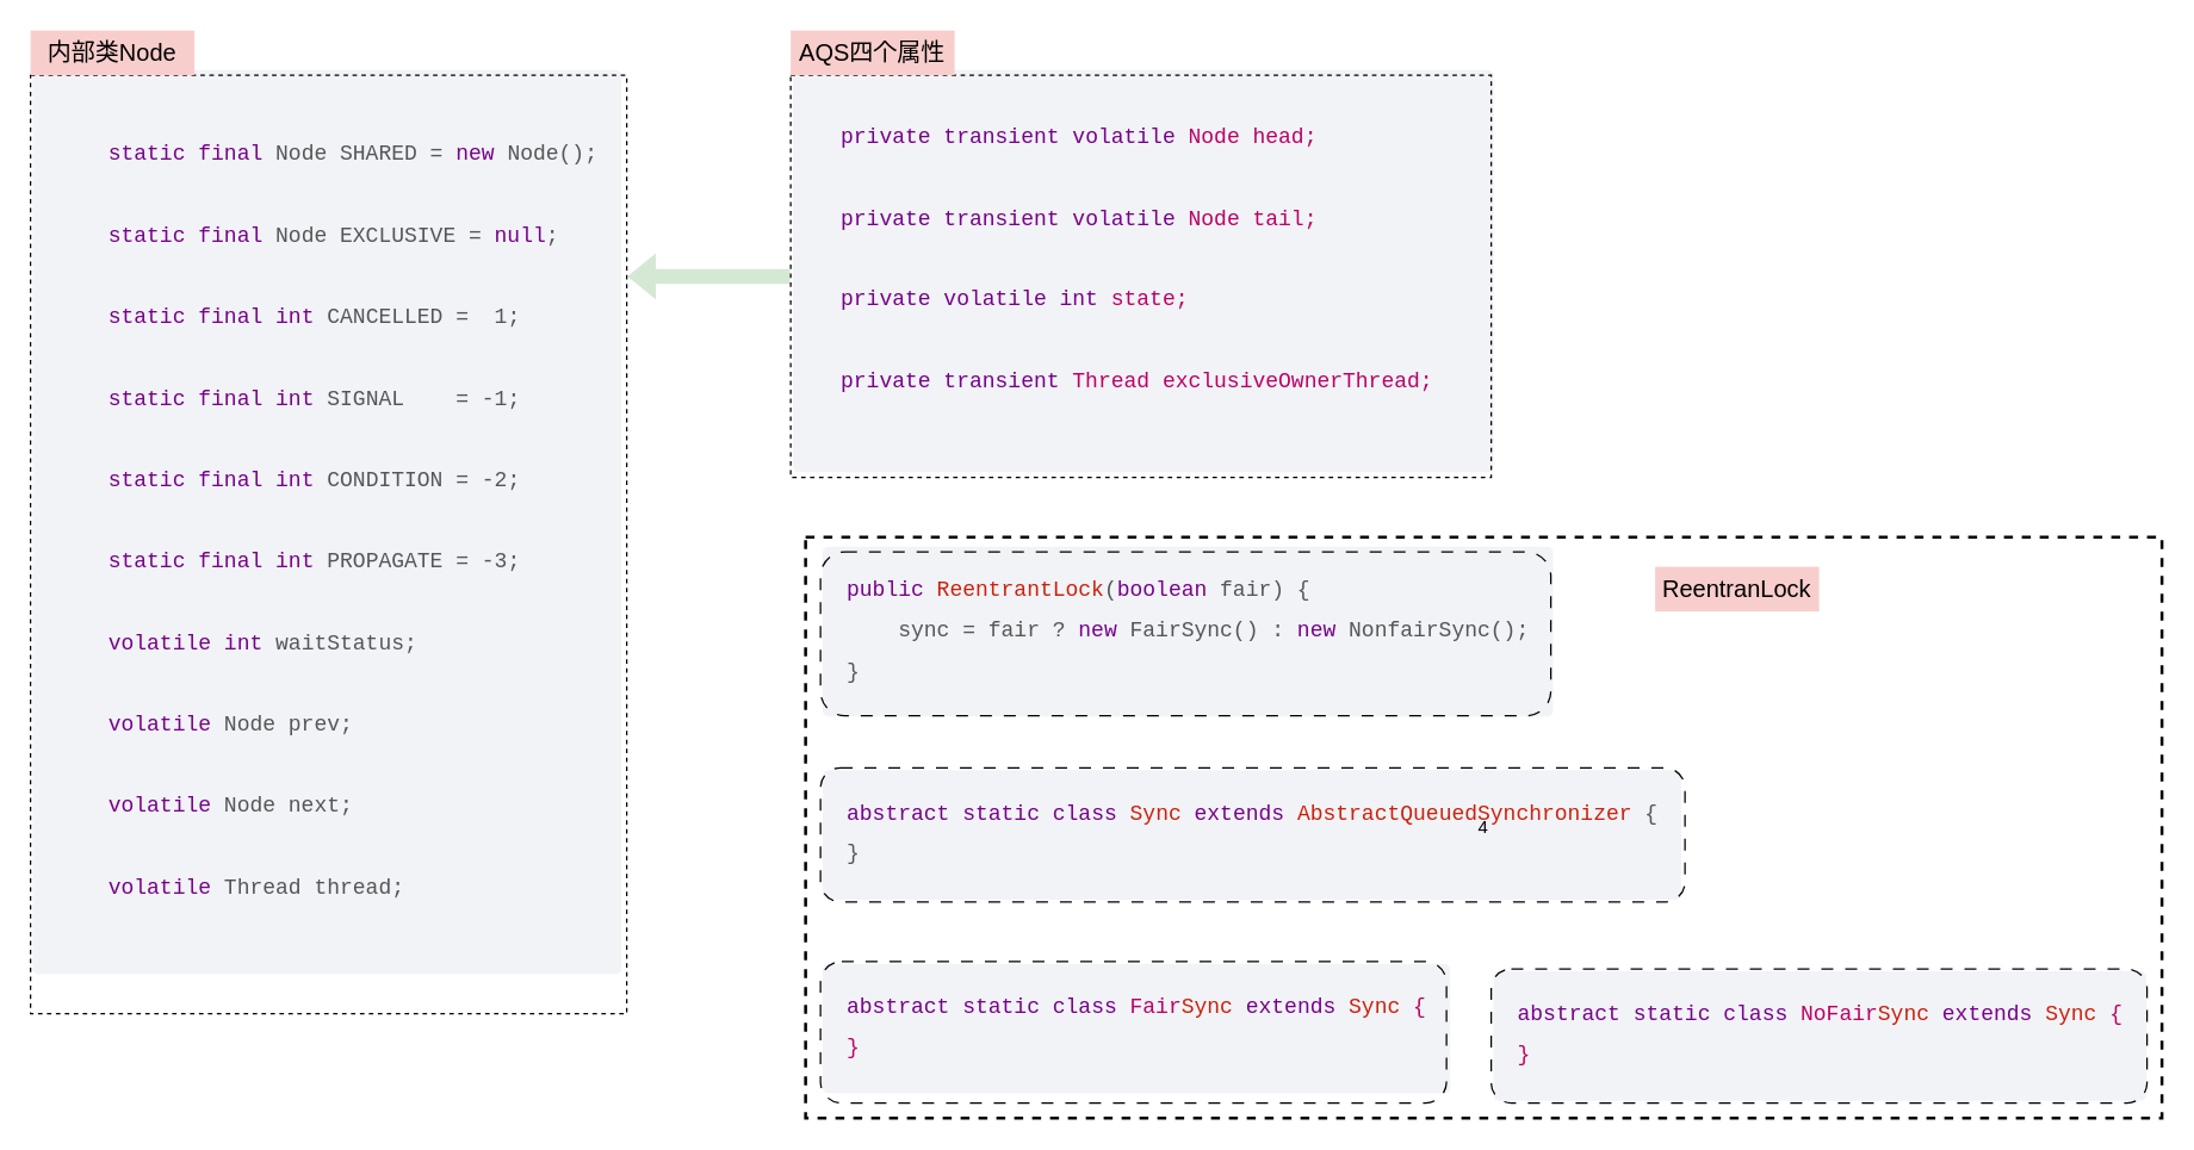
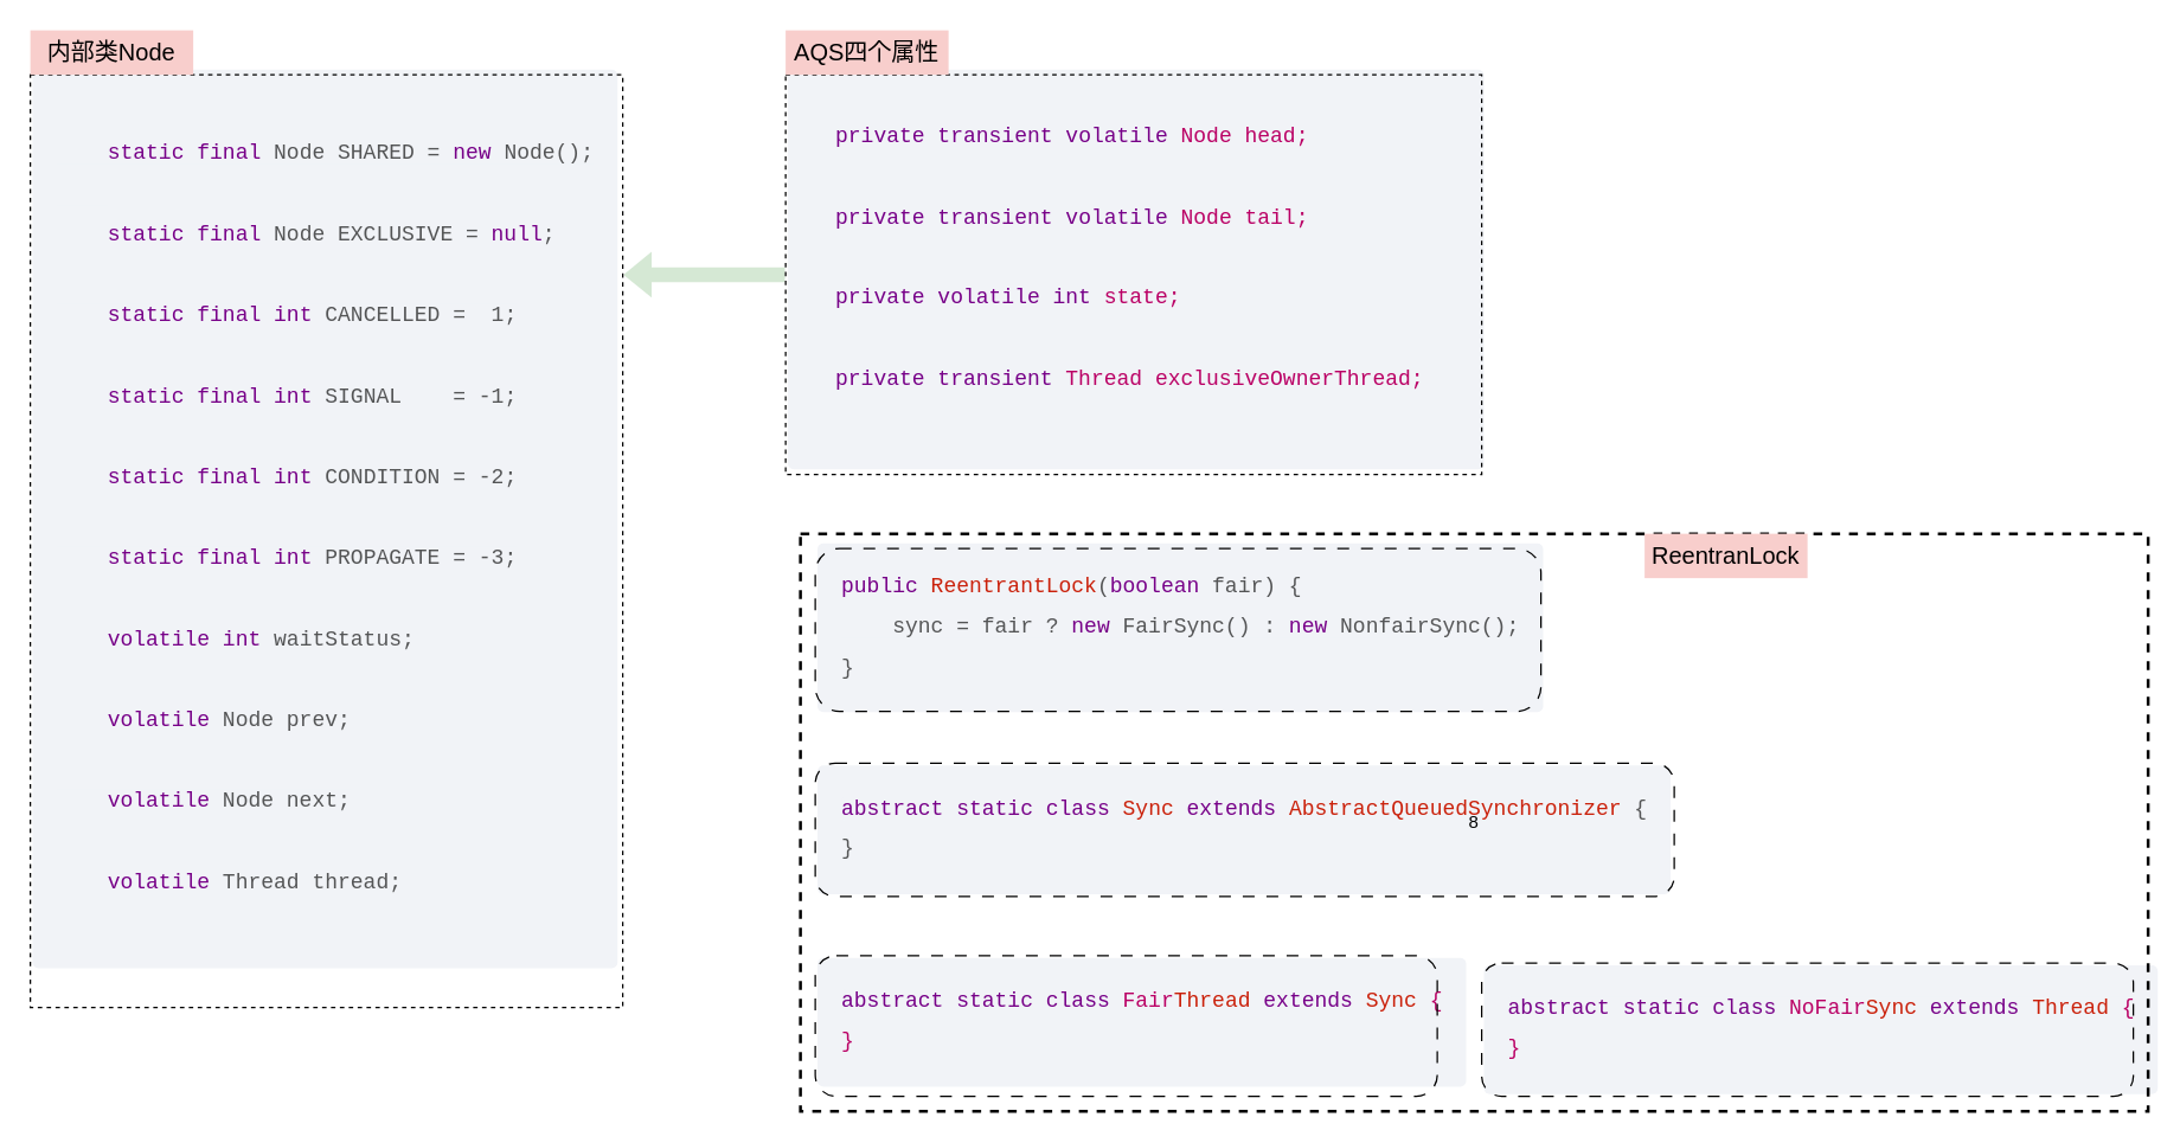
- <mxCell id="18" value="&lt;span style=&quot;font-size: 16px;&quot;&gt;ReentranLock&lt;/span&gt;" style="text;html=1;strokeColor=none;fillColor=#f8cecc;align=center;verticalAlign=middle;whiteSpace=wrap;rounded=0;" vertex="1" parent="1"><mxGeometry x="1110" y="380" width="110" height="30" as="geometry" /></mxCell>
+ <mxCell id="18" value="&lt;span style=&quot;font-size: 16px;&quot;&gt;ReentranLock&lt;/span&gt;" style="text;html=1;strokeColor=none;fillColor=#f8cecc;align=center;verticalAlign=middle;whiteSpace=wrap;rounded=0;" vertex="1" parent="1"><mxGeometry x="1110" y="360" width="110" height="30" as="geometry" /></mxCell>
- <mxCell id="13" value="4" style="rounded=0;whiteSpace=wrap;html=1;fillColor=none;strokeColor=#000000;dashed=1;shadow=0;glass=0;strokeWidth=2;" vertex="1" parent="1"><mxGeometry x="540" y="360" width="910" height="390" as="geometry" /></mxCell>
+ <mxCell id="13" value="8" style="rounded=0;whiteSpace=wrap;html=1;fillColor=none;strokeColor=#000000;dashed=1;shadow=0;glass=0;strokeWidth=2;" vertex="1" parent="1"><mxGeometry x="540" y="360" width="910" height="390" as="geometry" /></mxCell>
- <mxCell id="11" value="&lt;pre style=&quot;box-sizing: border-box; font-size: 0.9rem; font-family: SFMono-Regular, Consolas, &amp;quot;Liberation Mono&amp;quot;, Menlo, Courier, monospace; margin-top: 0px; margin-bottom: 1em; overflow: auto; border: none; border-radius: 4px; padding: 1rem; line-height: 1.9; background-color: rgb(241, 243, 247); font-style: normal; font-variant-ligatures: normal; font-variant-caps: normal; letter-spacing: normal; orphans: 2; text-align: start; text-indent: 0px; text-transform: none; widows: 2; word-spacing: 0px; -webkit-text-stroke-width: 0px; text-decoration-thickness: initial; text-decoration-style: initial; text-decoration-color: initial;&quot;&gt;&lt;code class=&quot;lang-java hljs&quot; style=&quot;box-sizing: border-box; font-size: 1em; font-family: Courier, Monaco, Consolas, &amp;quot;Liberation Mono&amp;quot;, monospace; overflow-x: auto; overflow-wrap: normal; background-color: rgb(241, 243, 247); border: none; border-radius: 3px;&quot;&gt;&lt;span class=&quot;hljs-keyword&quot; style=&quot;color: rgb(119, 0, 136); font-weight: 400; box-sizing: border-box;&quot;&gt;abstract&lt;/span&gt;&lt;font color=&quot;rgba(0, 0, 0, 0.65)&quot;&gt; &lt;/font&gt;&lt;span class=&quot;hljs-keyword&quot; style=&quot;color: rgb(119, 0, 136); font-weight: 400; box-sizing: border-box;&quot;&gt;static&lt;/span&gt;&lt;font color=&quot;rgba(0, 0, 0, 0.65)&quot;&gt; &lt;/font&gt;&lt;span class=&quot;hljs-class&quot; style=&quot;box-sizing: border-box;&quot;&gt;&lt;span class=&quot;hljs-keyword&quot; style=&quot;color: rgb(119, 0, 136); font-weight: 400; box-sizing: border-box;&quot;&gt;class&lt;/span&gt;&lt;font color=&quot;rgba(0, 0, 0, 0.65)&quot;&gt; Fair&lt;/font&gt;&lt;span class=&quot;hljs-title&quot; style=&quot;color: rgb(202, 33, 11); font-weight: 500; box-sizing: border-box;&quot;&gt;Sync&lt;/span&gt;&lt;font color=&quot;rgba(0, 0, 0, 0.65)&quot;&gt; &lt;/font&gt;&lt;span class=&quot;hljs-keyword&quot; style=&quot;color: rgb(119, 0, 136); font-weight: 400; box-sizing: border-box;&quot;&gt;extends&lt;/span&gt;&lt;font color=&quot;rgba(0, 0, 0, 0.65)&quot;&gt; &lt;/font&gt;&lt;font color=&quot;#ca210b&quot;&gt;Sync &lt;/font&gt;&lt;/span&gt;&lt;font color=&quot;rgba(0, 0, 0, 0.65)&quot;&gt;{&lt;br&gt;}&lt;/font&gt;&lt;/code&gt;&lt;/pre&gt;" style="text;whiteSpace=wrap;html=1;" vertex="1" parent="1"><mxGeometry x="550" y="640" width="420" height="100" as="geometry" /></mxCell>
+ <mxCell id="11" value="&lt;pre style=&quot;box-sizing: border-box; font-size: 0.9rem; font-family: SFMono-Regular, Consolas, &amp;quot;Liberation Mono&amp;quot;, Menlo, Courier, monospace; margin-top: 0px; margin-bottom: 1em; overflow: auto; border: none; border-radius: 4px; padding: 1rem; line-height: 1.9; background-color: rgb(241, 243, 247); font-style: normal; font-variant-ligatures: normal; font-variant-caps: normal; letter-spacing: normal; orphans: 2; text-align: start; text-indent: 0px; text-transform: none; widows: 2; word-spacing: 0px; -webkit-text-stroke-width: 0px; text-decoration-thickness: initial; text-decoration-style: initial; text-decoration-color: initial;&quot;&gt;&lt;code class=&quot;lang-java hljs&quot; style=&quot;box-sizing: border-box; font-size: 1em; font-family: Courier, Monaco, Consolas, &amp;quot;Liberation Mono&amp;quot;, monospace; overflow-x: auto; overflow-wrap: normal; background-color: rgb(241, 243, 247); border: none; border-radius: 3px;&quot;&gt;&lt;span class=&quot;hljs-keyword&quot; style=&quot;color: rgb(119, 0, 136); font-weight: 400; box-sizing: border-box;&quot;&gt;abstract&lt;/span&gt;&lt;font color=&quot;rgba(0, 0, 0, 0.65)&quot;&gt; &lt;/font&gt;&lt;span class=&quot;hljs-keyword&quot; style=&quot;color: rgb(119, 0, 136); font-weight: 400; box-sizing: border-box;&quot;&gt;static&lt;/span&gt;&lt;font color=&quot;rgba(0, 0, 0, 0.65)&quot;&gt; &lt;/font&gt;&lt;span class=&quot;hljs-class&quot; style=&quot;box-sizing: border-box;&quot;&gt;&lt;span class=&quot;hljs-keyword&quot; style=&quot;color: rgb(119, 0, 136); font-weight: 400; box-sizing: border-box;&quot;&gt;class&lt;/span&gt;&lt;font color=&quot;rgba(0, 0, 0, 0.65)&quot;&gt; Fair&lt;/font&gt;&lt;span class=&quot;hljs-title&quot; style=&quot;color: rgb(202, 33, 11); font-weight: 500; box-sizing: border-box;&quot;&gt;Thread&lt;/span&gt;&lt;font color=&quot;rgba(0, 0, 0, 0.65)&quot;&gt; &lt;/font&gt;&lt;span class=&quot;hljs-keyword&quot; style=&quot;color: rgb(119, 0, 136); font-weight: 400; box-sizing: border-box;&quot;&gt;extends&lt;/span&gt;&lt;font color=&quot;rgba(0, 0, 0, 0.65)&quot;&gt; &lt;/font&gt;&lt;font color=&quot;#ca210b&quot;&gt;Sync &lt;/font&gt;&lt;/span&gt;&lt;font color=&quot;rgba(0, 0, 0, 0.65)&quot;&gt;{&lt;br&gt;}&lt;/font&gt;&lt;/code&gt;&lt;/pre&gt;" style="text;whiteSpace=wrap;html=1;" vertex="1" parent="1"><mxGeometry x="550" y="640" width="420" height="100" as="geometry" /></mxCell>
- <mxCell id="12" value="&lt;pre style=&quot;border: none; color: rgb(0, 0, 0); font-style: normal; font-variant-ligatures: normal; font-variant-caps: normal; font-weight: 400; letter-spacing: normal; orphans: 2; text-indent: 0px; text-transform: none; widows: 2; word-spacing: 0px; -webkit-text-stroke-width: 0px; text-decoration-thickness: initial; text-decoration-style: initial; text-decoration-color: initial; box-sizing: border-box; font-size: 0.9rem; font-family: SFMono-Regular, Consolas, &amp;quot;Liberation Mono&amp;quot;, Menlo, Courier, monospace; margin-top: 0px; margin-bottom: 1em; overflow: auto; border-radius: 4px; padding: 1rem; line-height: 1.9; background-color: rgb(241, 243, 247); text-align: start;&quot;&gt;&lt;code class=&quot;lang-java hljs&quot; style=&quot;border: none; box-sizing: border-box; font-size: 1em; font-family: Courier, Monaco, Consolas, &amp;quot;Liberation Mono&amp;quot;, monospace; overflow-x: auto; overflow-wrap: normal; background-color: rgb(241, 243, 247); border-radius: 3px;&quot;&gt;&lt;span class=&quot;hljs-keyword&quot; style=&quot;border-color: var(--border-color); color: rgb(119, 0, 136); font-weight: 400; box-sizing: border-box;&quot;&gt;abstract&lt;/span&gt;&lt;font color=&quot;rgba(0, 0, 0, 0.65)&quot; style=&quot;border-color: var(--border-color);&quot;&gt; &lt;/font&gt;&lt;span class=&quot;hljs-keyword&quot; style=&quot;border-color: var(--border-color); color: rgb(119, 0, 136); font-weight: 400; box-sizing: border-box;&quot;&gt;static&lt;/span&gt;&lt;font color=&quot;rgba(0, 0, 0, 0.65)&quot; style=&quot;border-color: var(--border-color);&quot;&gt; &lt;/font&gt;&lt;span class=&quot;hljs-class&quot; style=&quot;border-color: var(--border-color); box-sizing: border-box;&quot;&gt;&lt;span class=&quot;hljs-keyword&quot; style=&quot;border-color: var(--border-color); color: rgb(119, 0, 136); font-weight: 400; box-sizing: border-box;&quot;&gt;class&lt;/span&gt;&lt;font color=&quot;rgba(0, 0, 0, 0.65)&quot; style=&quot;border-color: var(--border-color);&quot;&gt; NoFair&lt;/font&gt;&lt;span class=&quot;hljs-title&quot; style=&quot;border-color: var(--border-color); color: rgb(202, 33, 11); font-weight: 500; box-sizing: border-box;&quot;&gt;Sync&lt;/span&gt;&lt;font color=&quot;rgba(0, 0, 0, 0.65)&quot; style=&quot;border-color: var(--border-color);&quot;&gt; &lt;/font&gt;&lt;span class=&quot;hljs-keyword&quot; style=&quot;border-color: var(--border-color); color: rgb(119, 0, 136); font-weight: 400; box-sizing: border-box;&quot;&gt;extends&lt;/span&gt;&lt;font color=&quot;rgba(0, 0, 0, 0.65)&quot; style=&quot;border-color: var(--border-color);&quot;&gt; &lt;/font&gt;&lt;font color=&quot;#ca210b&quot; style=&quot;border-color: var(--border-color);&quot;&gt;Sync &lt;/font&gt;&lt;/span&gt;&lt;font color=&quot;rgba(0, 0, 0, 0.65)&quot; style=&quot;border-color: var(--border-color);&quot;&gt;{&lt;br style=&quot;border-color: var(--border-color);&quot;&gt;}&lt;/font&gt;&lt;/code&gt;&lt;/pre&gt;" style="text;whiteSpace=wrap;html=1;" vertex="1" parent="1"><mxGeometry x="1000" y="645" width="440" height="95" as="geometry" /></mxCell>
+ <mxCell id="12" value="&lt;pre style=&quot;border: none; color: rgb(0, 0, 0); font-style: normal; font-variant-ligatures: normal; font-variant-caps: normal; font-weight: 400; letter-spacing: normal; orphans: 2; text-indent: 0px; text-transform: none; widows: 2; word-spacing: 0px; -webkit-text-stroke-width: 0px; text-decoration-thickness: initial; text-decoration-style: initial; text-decoration-color: initial; box-sizing: border-box; font-size: 0.9rem; font-family: SFMono-Regular, Consolas, &amp;quot;Liberation Mono&amp;quot;, Menlo, Courier, monospace; margin-top: 0px; margin-bottom: 1em; overflow: auto; border-radius: 4px; padding: 1rem; line-height: 1.9; background-color: rgb(241, 243, 247); text-align: start;&quot;&gt;&lt;code class=&quot;lang-java hljs&quot; style=&quot;border: none; box-sizing: border-box; font-size: 1em; font-family: Courier, Monaco, Consolas, &amp;quot;Liberation Mono&amp;quot;, monospace; overflow-x: auto; overflow-wrap: normal; background-color: rgb(241, 243, 247); border-radius: 3px;&quot;&gt;&lt;span class=&quot;hljs-keyword&quot; style=&quot;border-color: var(--border-color); color: rgb(119, 0, 136); font-weight: 400; box-sizing: border-box;&quot;&gt;abstract&lt;/span&gt;&lt;font color=&quot;rgba(0, 0, 0, 0.65)&quot; style=&quot;border-color: var(--border-color);&quot;&gt; &lt;/font&gt;&lt;span class=&quot;hljs-keyword&quot; style=&quot;border-color: var(--border-color); color: rgb(119, 0, 136); font-weight: 400; box-sizing: border-box;&quot;&gt;static&lt;/span&gt;&lt;font color=&quot;rgba(0, 0, 0, 0.65)&quot; style=&quot;border-color: var(--border-color);&quot;&gt; &lt;/font&gt;&lt;span class=&quot;hljs-class&quot; style=&quot;border-color: var(--border-color); box-sizing: border-box;&quot;&gt;&lt;span class=&quot;hljs-keyword&quot; style=&quot;border-color: var(--border-color); color: rgb(119, 0, 136); font-weight: 400; box-sizing: border-box;&quot;&gt;class&lt;/span&gt;&lt;font color=&quot;rgba(0, 0, 0, 0.65)&quot; style=&quot;border-color: var(--border-color);&quot;&gt; NoFair&lt;/font&gt;&lt;span class=&quot;hljs-title&quot; style=&quot;border-color: var(--border-color); color: rgb(202, 33, 11); font-weight: 500; box-sizing: border-box;&quot;&gt;Sync&lt;/span&gt;&lt;font color=&quot;rgba(0, 0, 0, 0.65)&quot; style=&quot;border-color: var(--border-color);&quot;&gt; &lt;/font&gt;&lt;span class=&quot;hljs-keyword&quot; style=&quot;border-color: var(--border-color); color: rgb(119, 0, 136); font-weight: 400; box-sizing: border-box;&quot;&gt;extends&lt;/span&gt;&lt;font color=&quot;rgba(0, 0, 0, 0.65)&quot; style=&quot;border-color: var(--border-color);&quot;&gt; &lt;/font&gt;&lt;font color=&quot;#ca210b&quot; style=&quot;border-color: var(--border-color);&quot;&gt;Thread &lt;/font&gt;&lt;/span&gt;&lt;font color=&quot;rgba(0, 0, 0, 0.65)&quot; style=&quot;border-color: var(--border-color);&quot;&gt;{&lt;br style=&quot;border-color: var(--border-color);&quot;&gt;}&lt;/font&gt;&lt;/code&gt;&lt;/pre&gt;" style="text;whiteSpace=wrap;html=1;" vertex="1" parent="1"><mxGeometry x="1000" y="645" width="440" height="95" as="geometry" /></mxCell>
